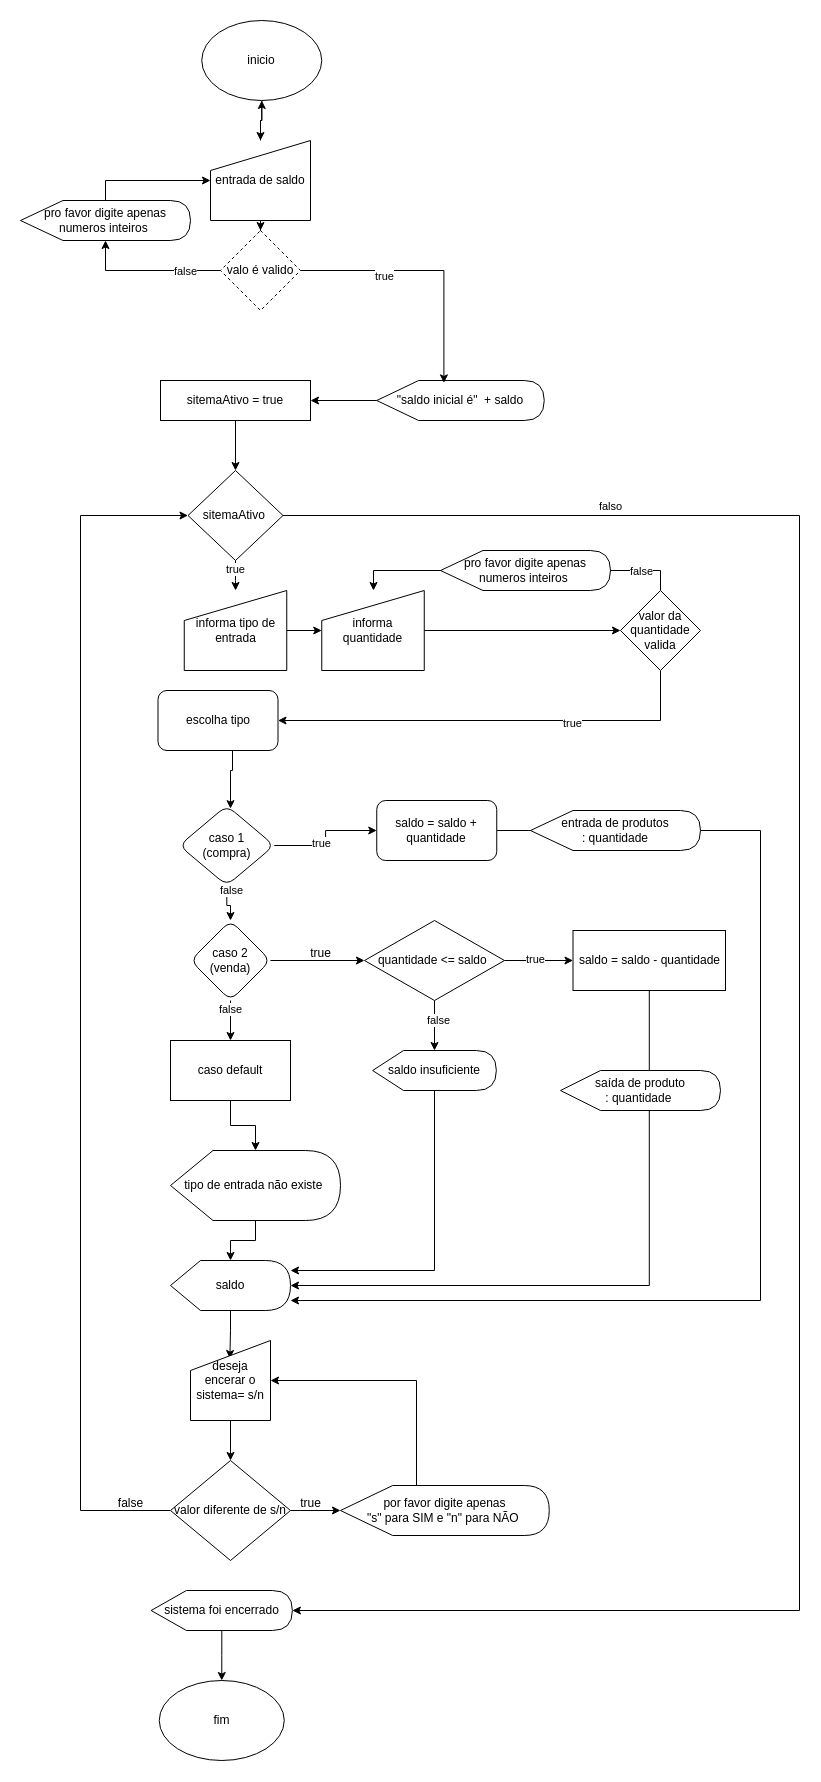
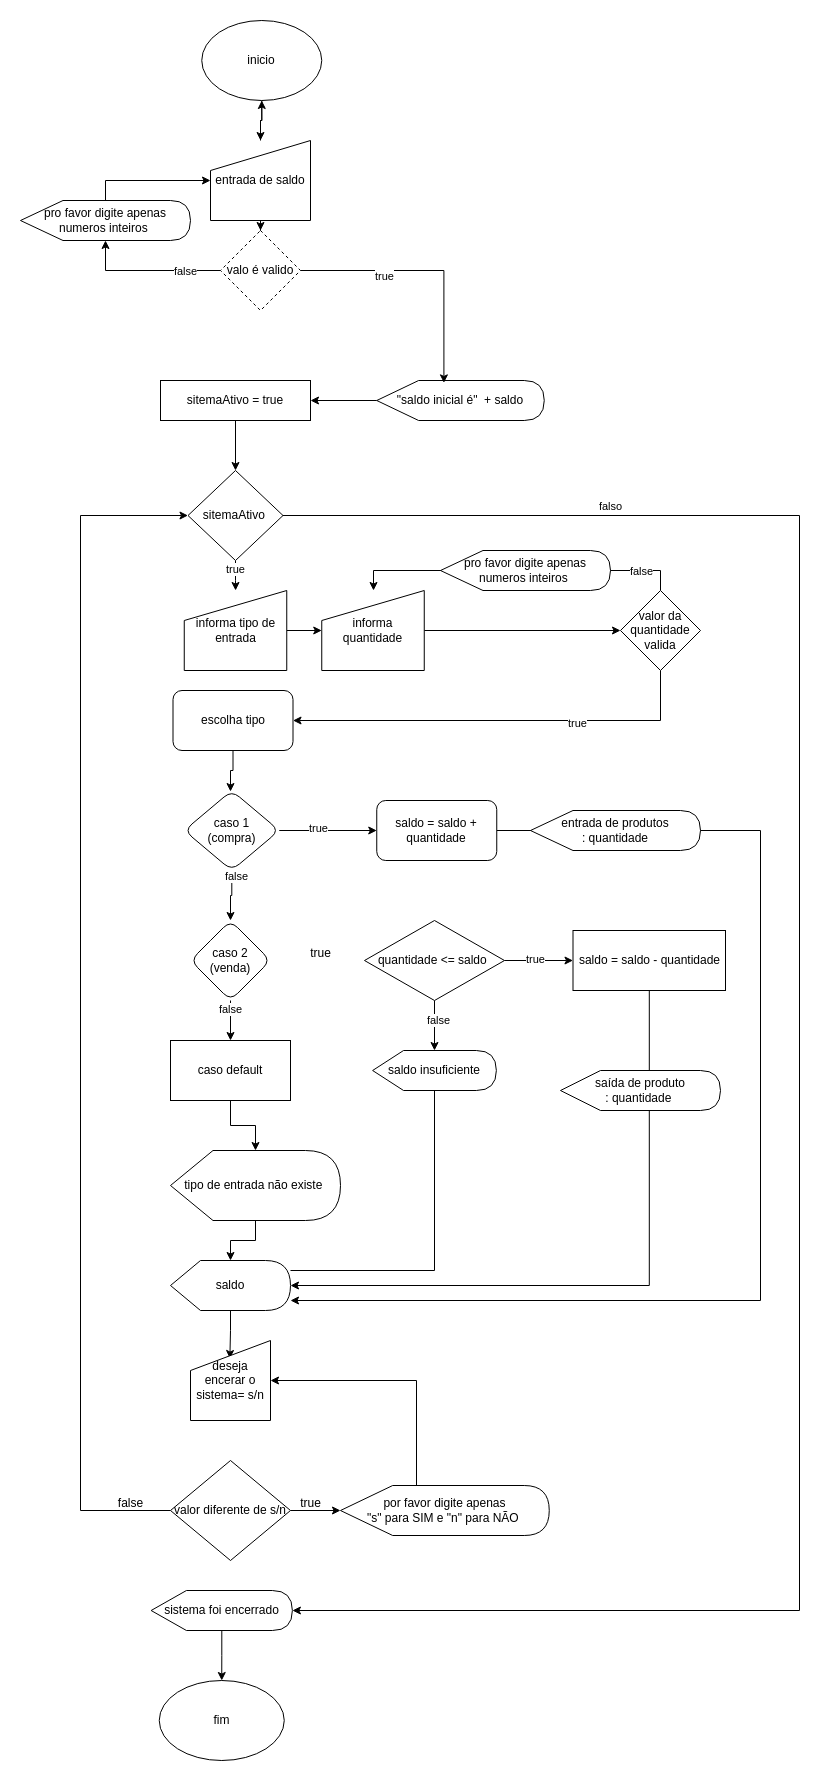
- <mxCell id="24" value="escolha tipo" style="rounded=1;whiteSpace=wrap;html=1;" vertex="1" parent="1"><mxGeometry x="157.5" y="690" width="120" height="60" as="geometry" /></mxCell>
+ <mxCell id="24" value="escolha tipo" style="rounded=1;whiteSpace=wrap;html=1;" vertex="1" parent="1"><mxGeometry x="172.5" y="690" width="120" height="60" as="geometry" /></mxCell>
- <mxCell id="29" value="caso 1&lt;br&gt;(compra)" style="rhombus;whiteSpace=wrap;html=1;rounded=1;" vertex="1" parent="1"><mxGeometry x="178.75" y="805" width="95" height="80" as="geometry" /></mxCell>
+ <mxCell id="29" value="caso 1&lt;br&gt;(compra)" style="rhombus;whiteSpace=wrap;html=1;rounded=1;" vertex="1" parent="1"><mxGeometry x="183.75" y="790" width="95" height="80" as="geometry" /></mxCell>
- <mxCell id="32" value="" style="edgeStyle=orthogonalEdgeStyle;rounded=0;orthogonalLoop=1;jettySize=auto;html=1;" edge="1" parent="1" source="35" target="40"><mxGeometry relative="1" as="geometry"><mxPoint x="342.5" y="1130" as="targetPoint" /></mxGeometry></mxCell>
- <mxCell id="41" style="edgeStyle=orthogonalEdgeStyle;rounded=0;orthogonalLoop=1;jettySize=auto;html=1;" edge="1" parent="1" source="42" target="17"><mxGeometry relative="1" as="geometry"><mxPoint x="434" y="1290" as="targetPoint" /><Array as="points"><mxPoint x="434" y="1270" /></Array></mxGeometry></mxCell>
+ <mxCell id="41" style="edgeStyle=orthogonalEdgeStyle;rounded=0;orthogonalLoop=1;jettySize=auto;html=1;endArrow=none;" edge="1" parent="1" source="42" target="17"><mxGeometry relative="1" as="geometry"><mxPoint x="434" y="1290" as="targetPoint" /><Array as="points"><mxPoint x="434" y="1270" /></Array></mxGeometry></mxCell>
- <mxCell id="49" value="" style="edgeStyle=orthogonalEdgeStyle;rounded=0;orthogonalLoop=1;jettySize=auto;html=1;" edge="1" parent="1" source="50" target="56"><mxGeometry relative="1" as="geometry" /></mxCell>
